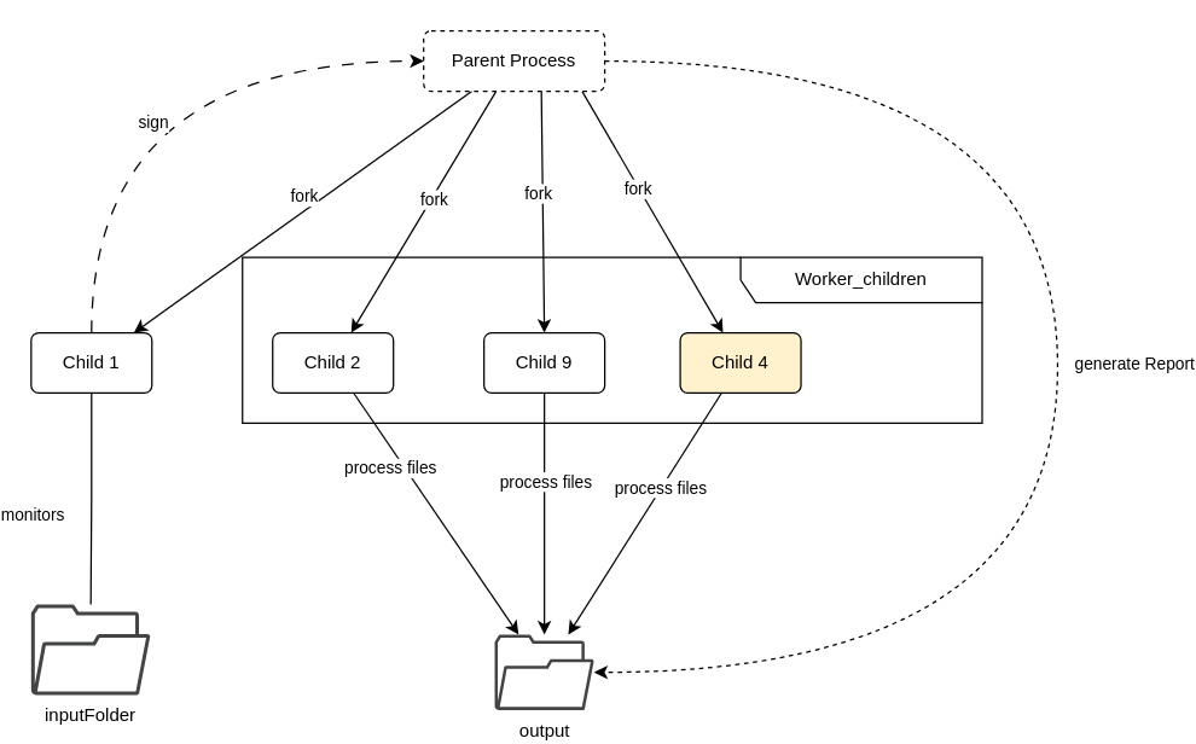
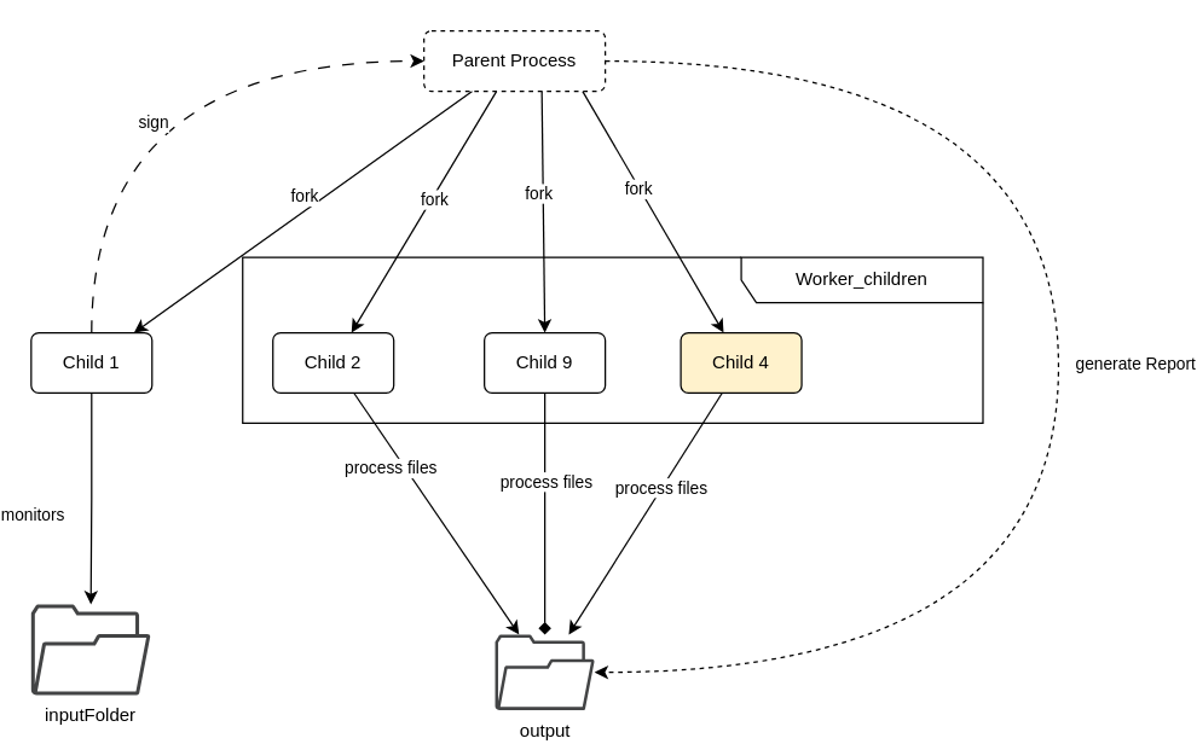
- <mxCell id="12" style="edgeStyle=orthogonalEdgeStyle;rounded=0;orthogonalLoop=1;jettySize=auto;html=1;endArrow=none;" edge="1" parent="1" source="16" target="27"><mxGeometry relative="1" as="geometry" /></mxCell>
+ <mxCell id="12" style="edgeStyle=orthogonalEdgeStyle;rounded=0;orthogonalLoop=1;jettySize=auto;html=1;" edge="1" parent="1" source="16" target="27"><mxGeometry relative="1" as="geometry" /></mxCell>
- <mxCell id="20" style="rounded=0;orthogonalLoop=1;jettySize=auto;html=1;" edge="1" parent="1" source="26" target="28"><mxGeometry relative="1" as="geometry" /></mxCell>
+ <mxCell id="20" style="rounded=0;orthogonalLoop=1;jettySize=auto;html=1;endArrow=diamond;" edge="1" parent="1" source="26" target="28"><mxGeometry relative="1" as="geometry" /></mxCell>
